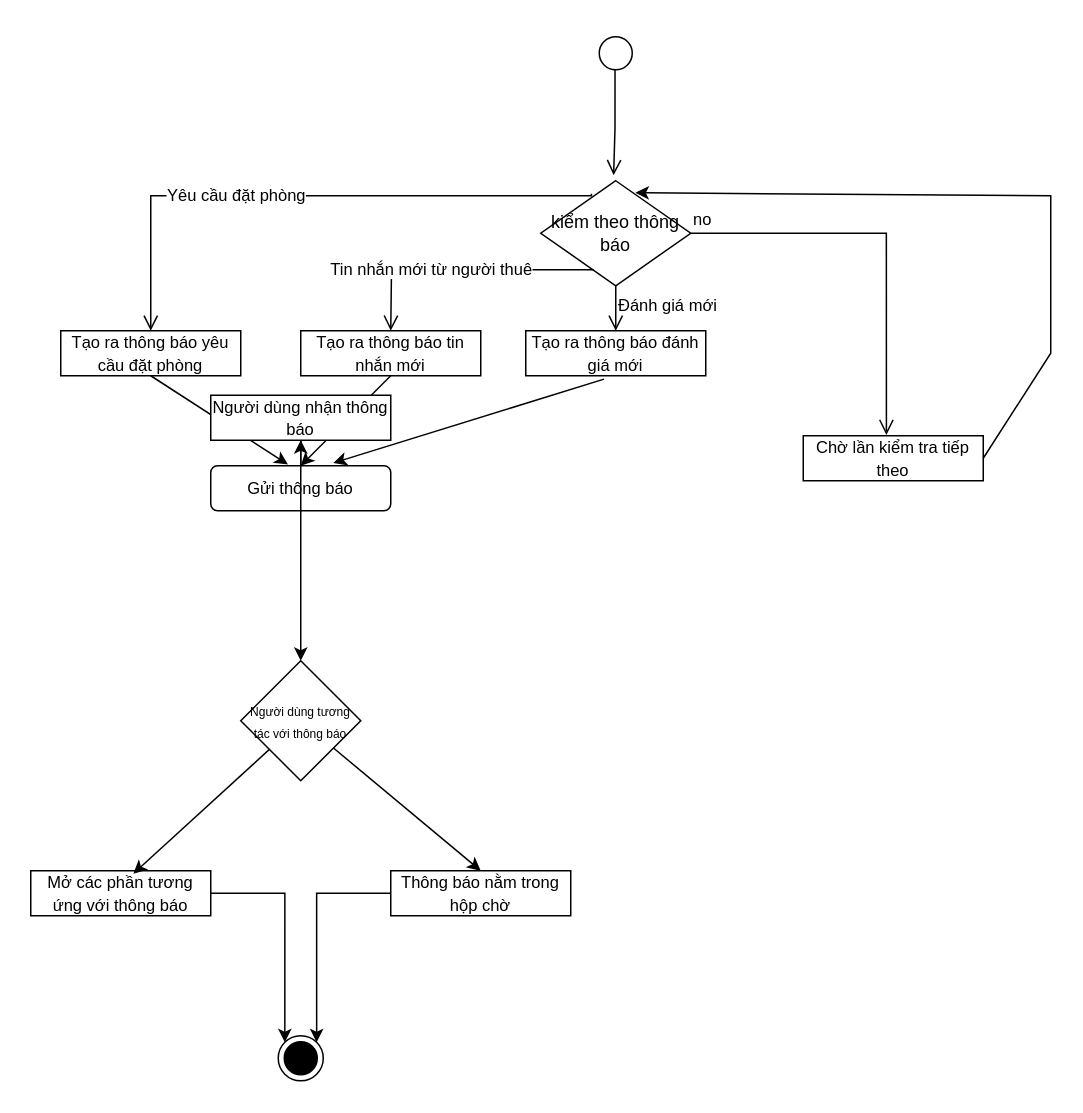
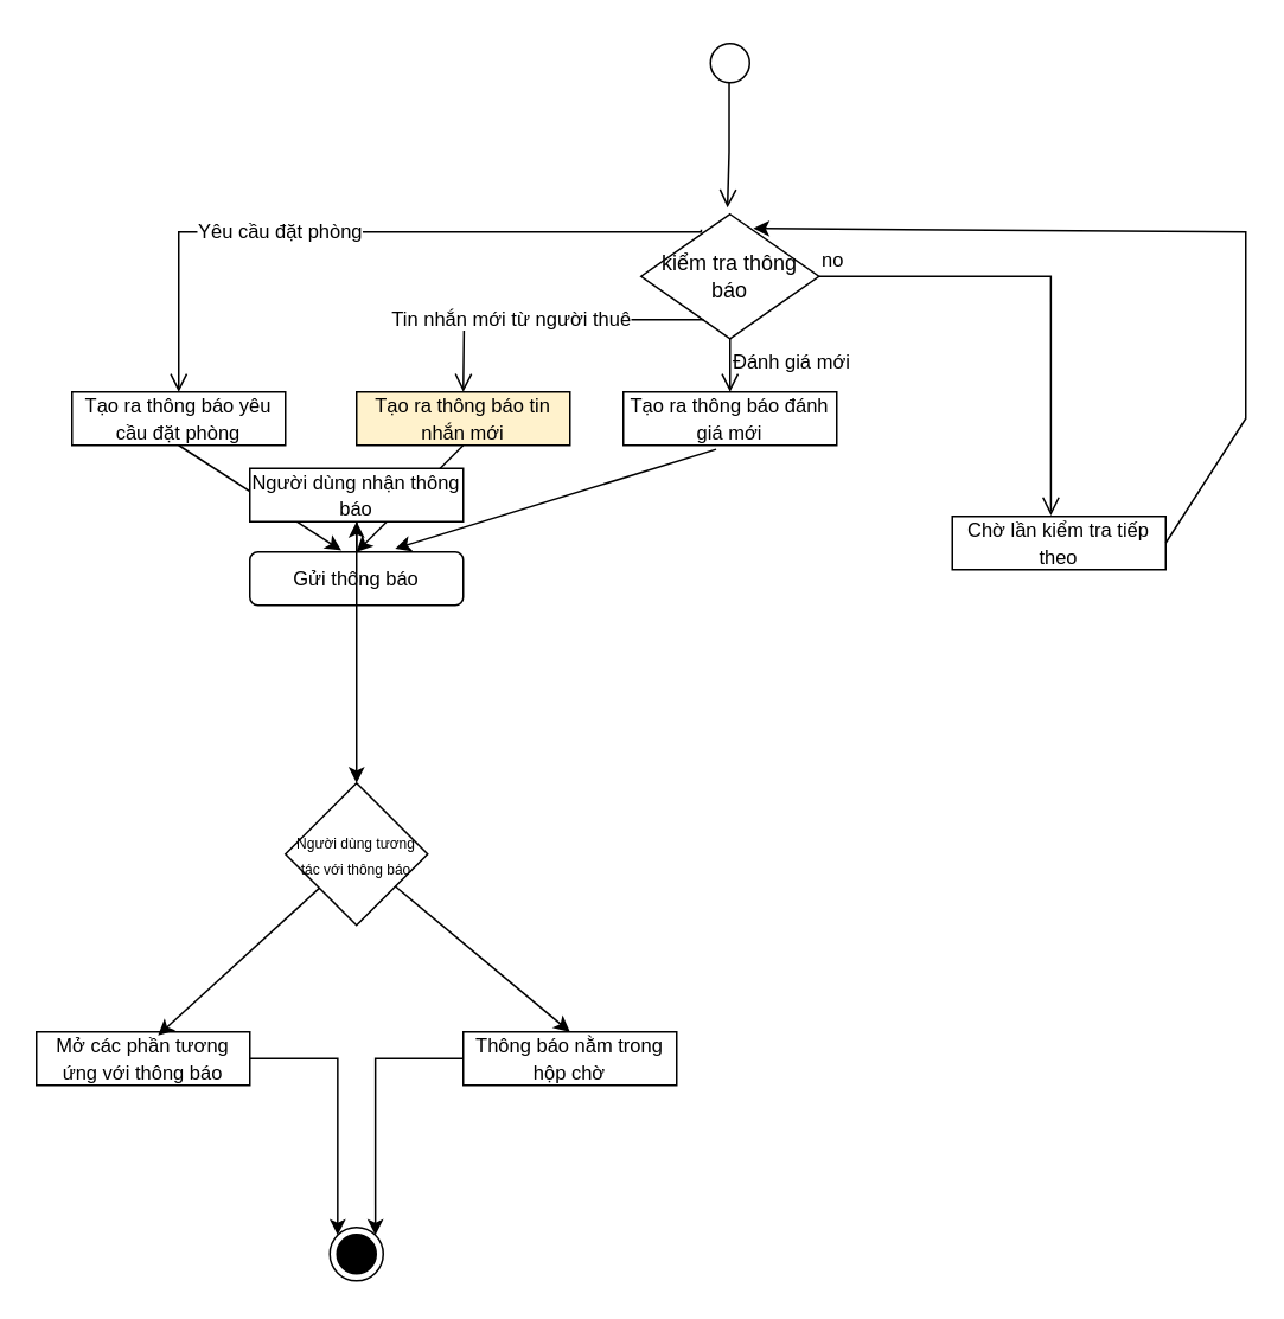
- <mxCell id="4" value="kiểm theo thông báo" style="rhombus;whiteSpace=wrap;html=1;" vertex="1" parent="1"><mxGeometry x="360" y="120" width="100" height="70" as="geometry" /></mxCell>
+ <mxCell id="4" value="kiểm tra thông báo" style="rhombus;whiteSpace=wrap;html=1;" vertex="1" parent="1"><mxGeometry x="360" y="120" width="100" height="70" as="geometry" /></mxCell>
- <mxCell id="12" value="&lt;font style=&quot;font-size: 11px;&quot;&gt;Tạo ra thông báo tin nhắn mới&lt;/font&gt;" style="rounded=0;whiteSpace=wrap;html=1;" vertex="1" parent="1"><mxGeometry x="200" y="220" width="120" height="30" as="geometry" /></mxCell>
+ <mxCell id="12" value="&lt;font style=&quot;font-size: 11px;&quot;&gt;Tạo ra thông báo tin nhắn mới&lt;/font&gt;" style="rounded=0;whiteSpace=wrap;html=1;fillColor=#fff2cc;" vertex="1" parent="1"><mxGeometry x="200" y="220" width="120" height="30" as="geometry" /></mxCell>
